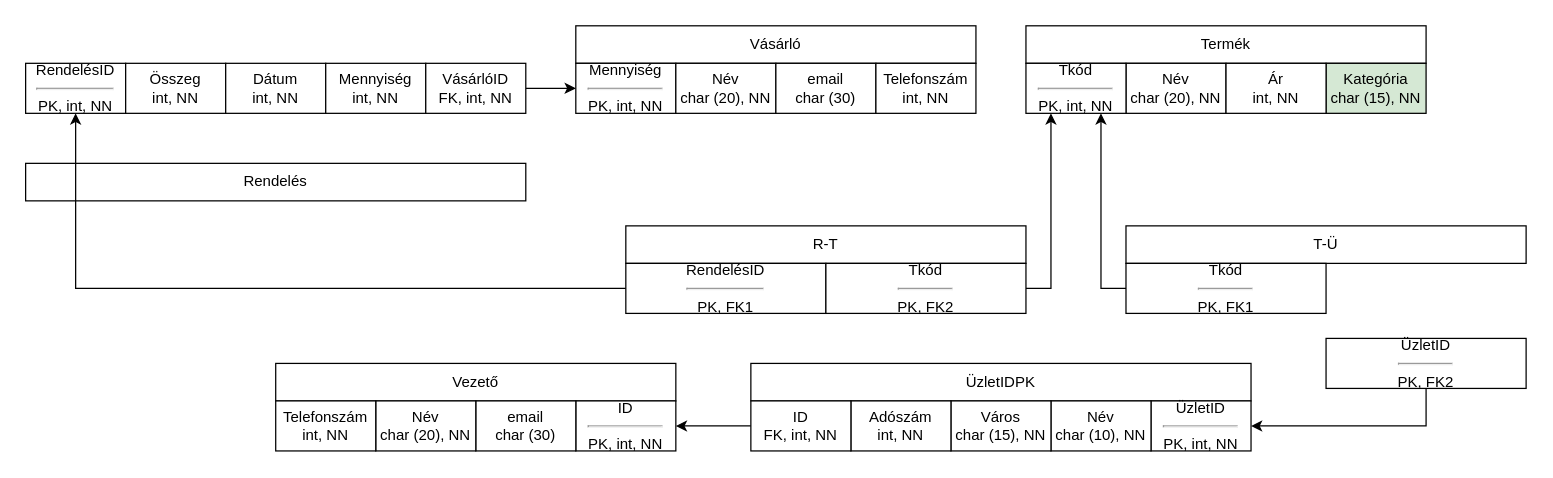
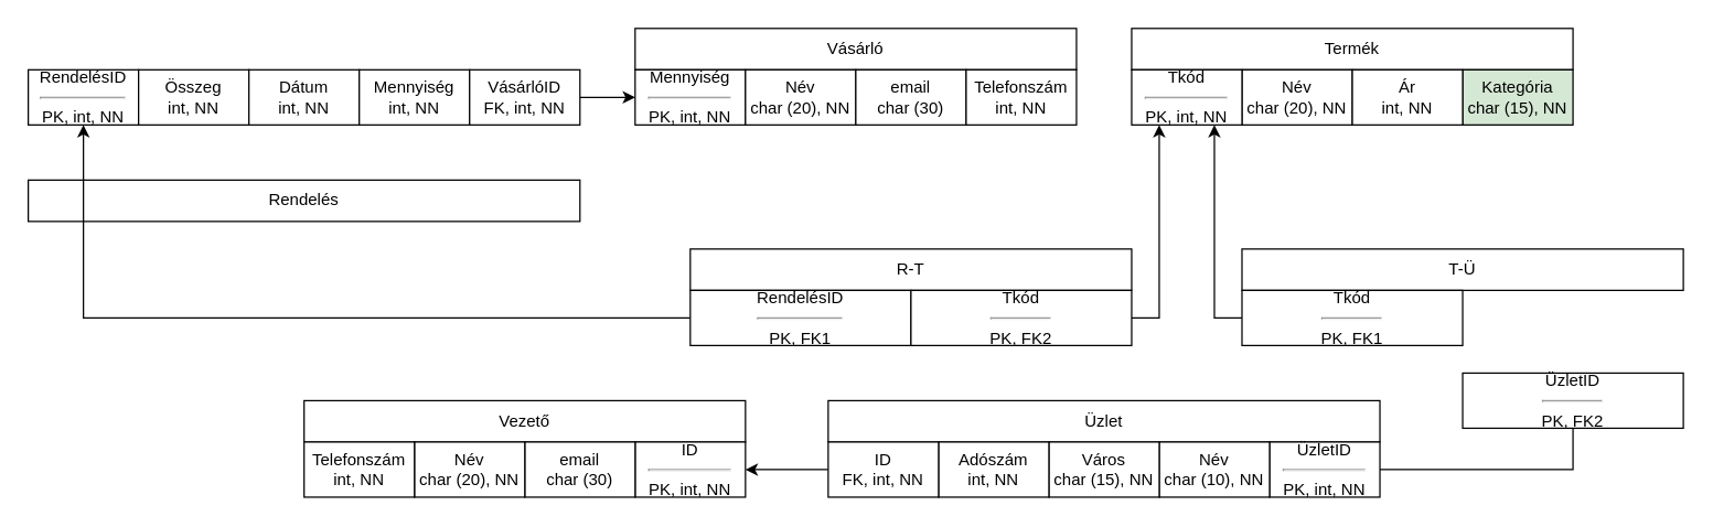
- <mxCell id="29" value="ÜzletIDPK" style="rounded=0;whiteSpace=wrap;html=1;" vertex="1" parent="1"><mxGeometry x="600" y="290" width="400" height="30" as="geometry" /></mxCell>
+ <mxCell id="29" value="Üzlet" style="rounded=0;whiteSpace=wrap;html=1;" vertex="1" parent="1"><mxGeometry x="600" y="290" width="400" height="30" as="geometry" /></mxCell>
- <mxCell id="27" style="edgeStyle=orthogonalEdgeStyle;rounded=0;orthogonalLoop=1;jettySize=auto;html=1;exitX=0.5;exitY=1;exitDx=0;exitDy=0;entryX=1;entryY=0.5;entryDx=0;entryDy=0;" edge="1" parent="1" source="28" target="30"><mxGeometry relative="1" as="geometry" /></mxCell>
+ <mxCell id="27" style="edgeStyle=orthogonalEdgeStyle;rounded=0;orthogonalLoop=1;jettySize=auto;html=1;exitX=0.5;exitY=1;exitDx=0;exitDy=0;entryX=1;entryY=0.5;entryDx=0;entryDy=0;endArrow=none;" edge="1" parent="1" source="28" target="30"><mxGeometry relative="1" as="geometry" /></mxCell>
